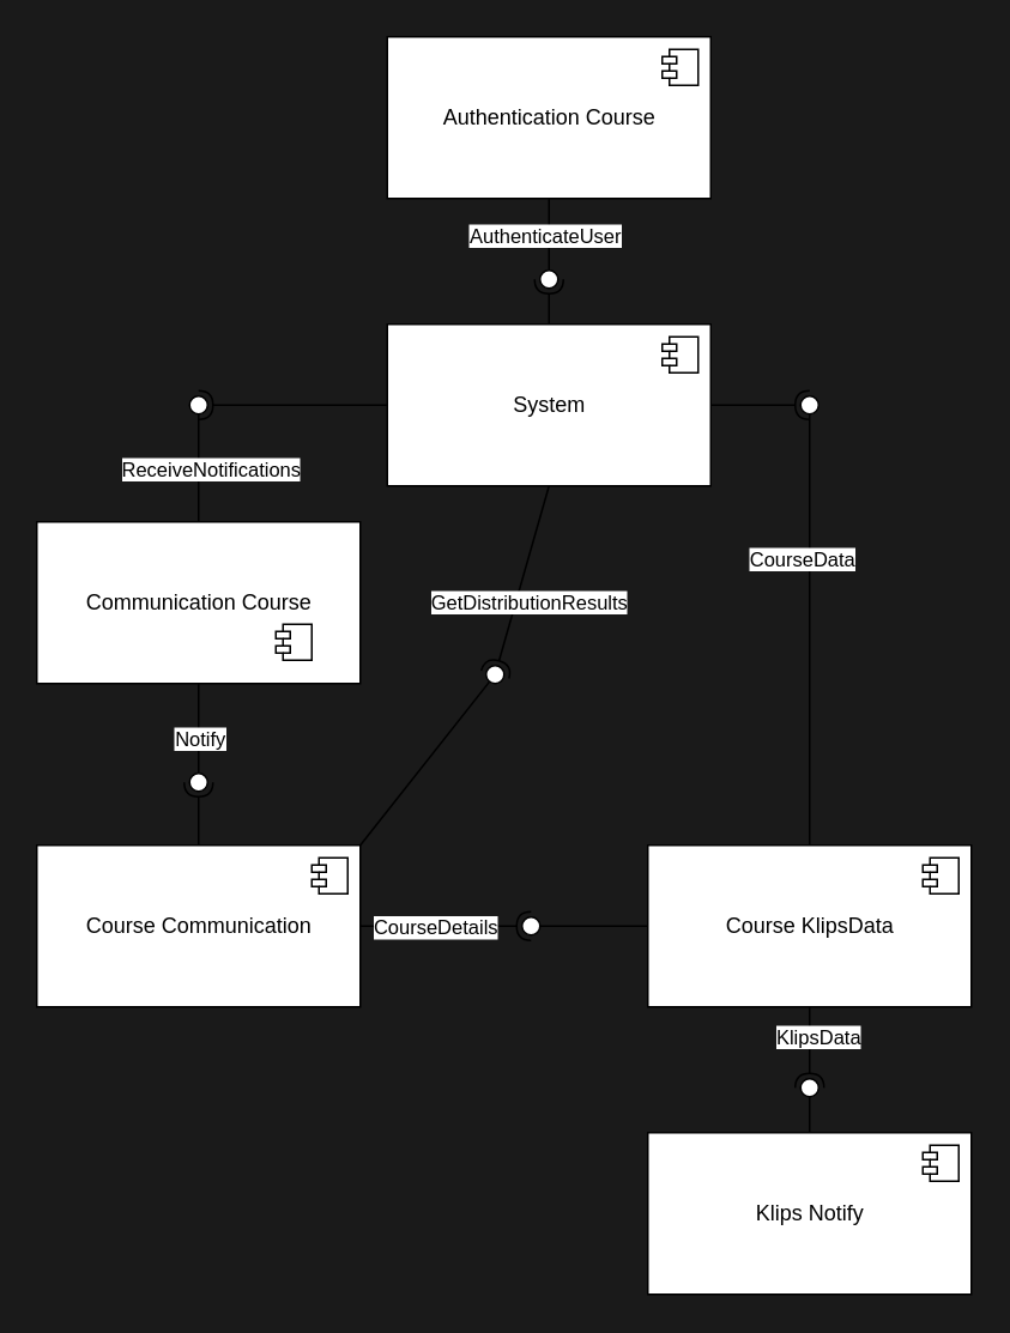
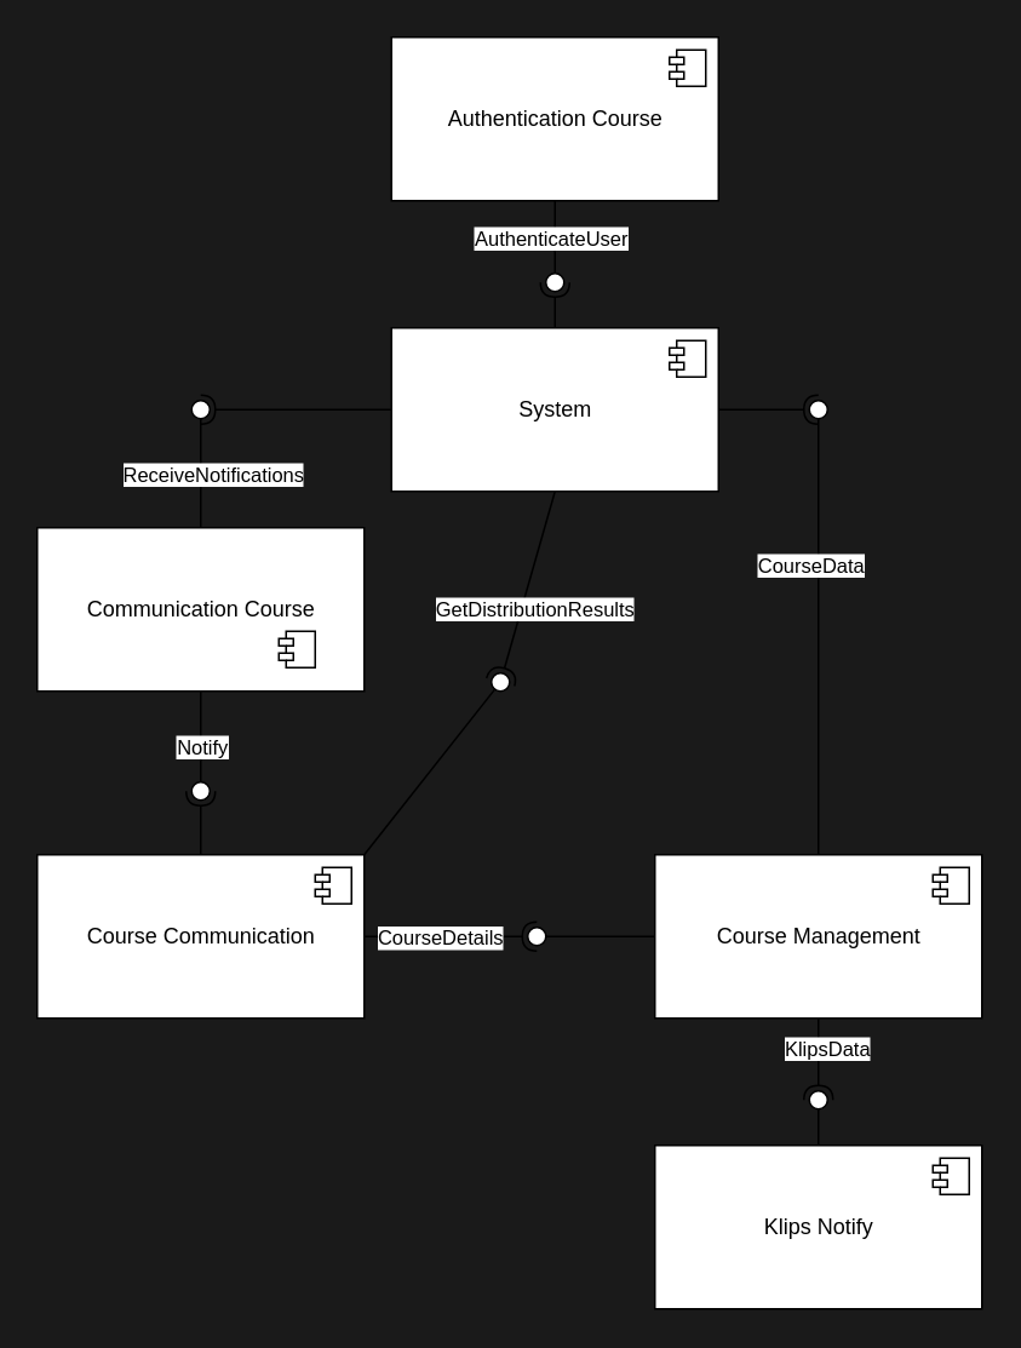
- <mxCell id="10" value="Course KlipsData" style="html=1;dropTarget=0;" vertex="1" parent="1"><mxGeometry x="360" y="470" width="180" height="90" as="geometry" /></mxCell>
+ <mxCell id="10" value="Course Management" style="html=1;dropTarget=0;" vertex="1" parent="1"><mxGeometry x="360" y="470" width="180" height="90" as="geometry" /></mxCell>
